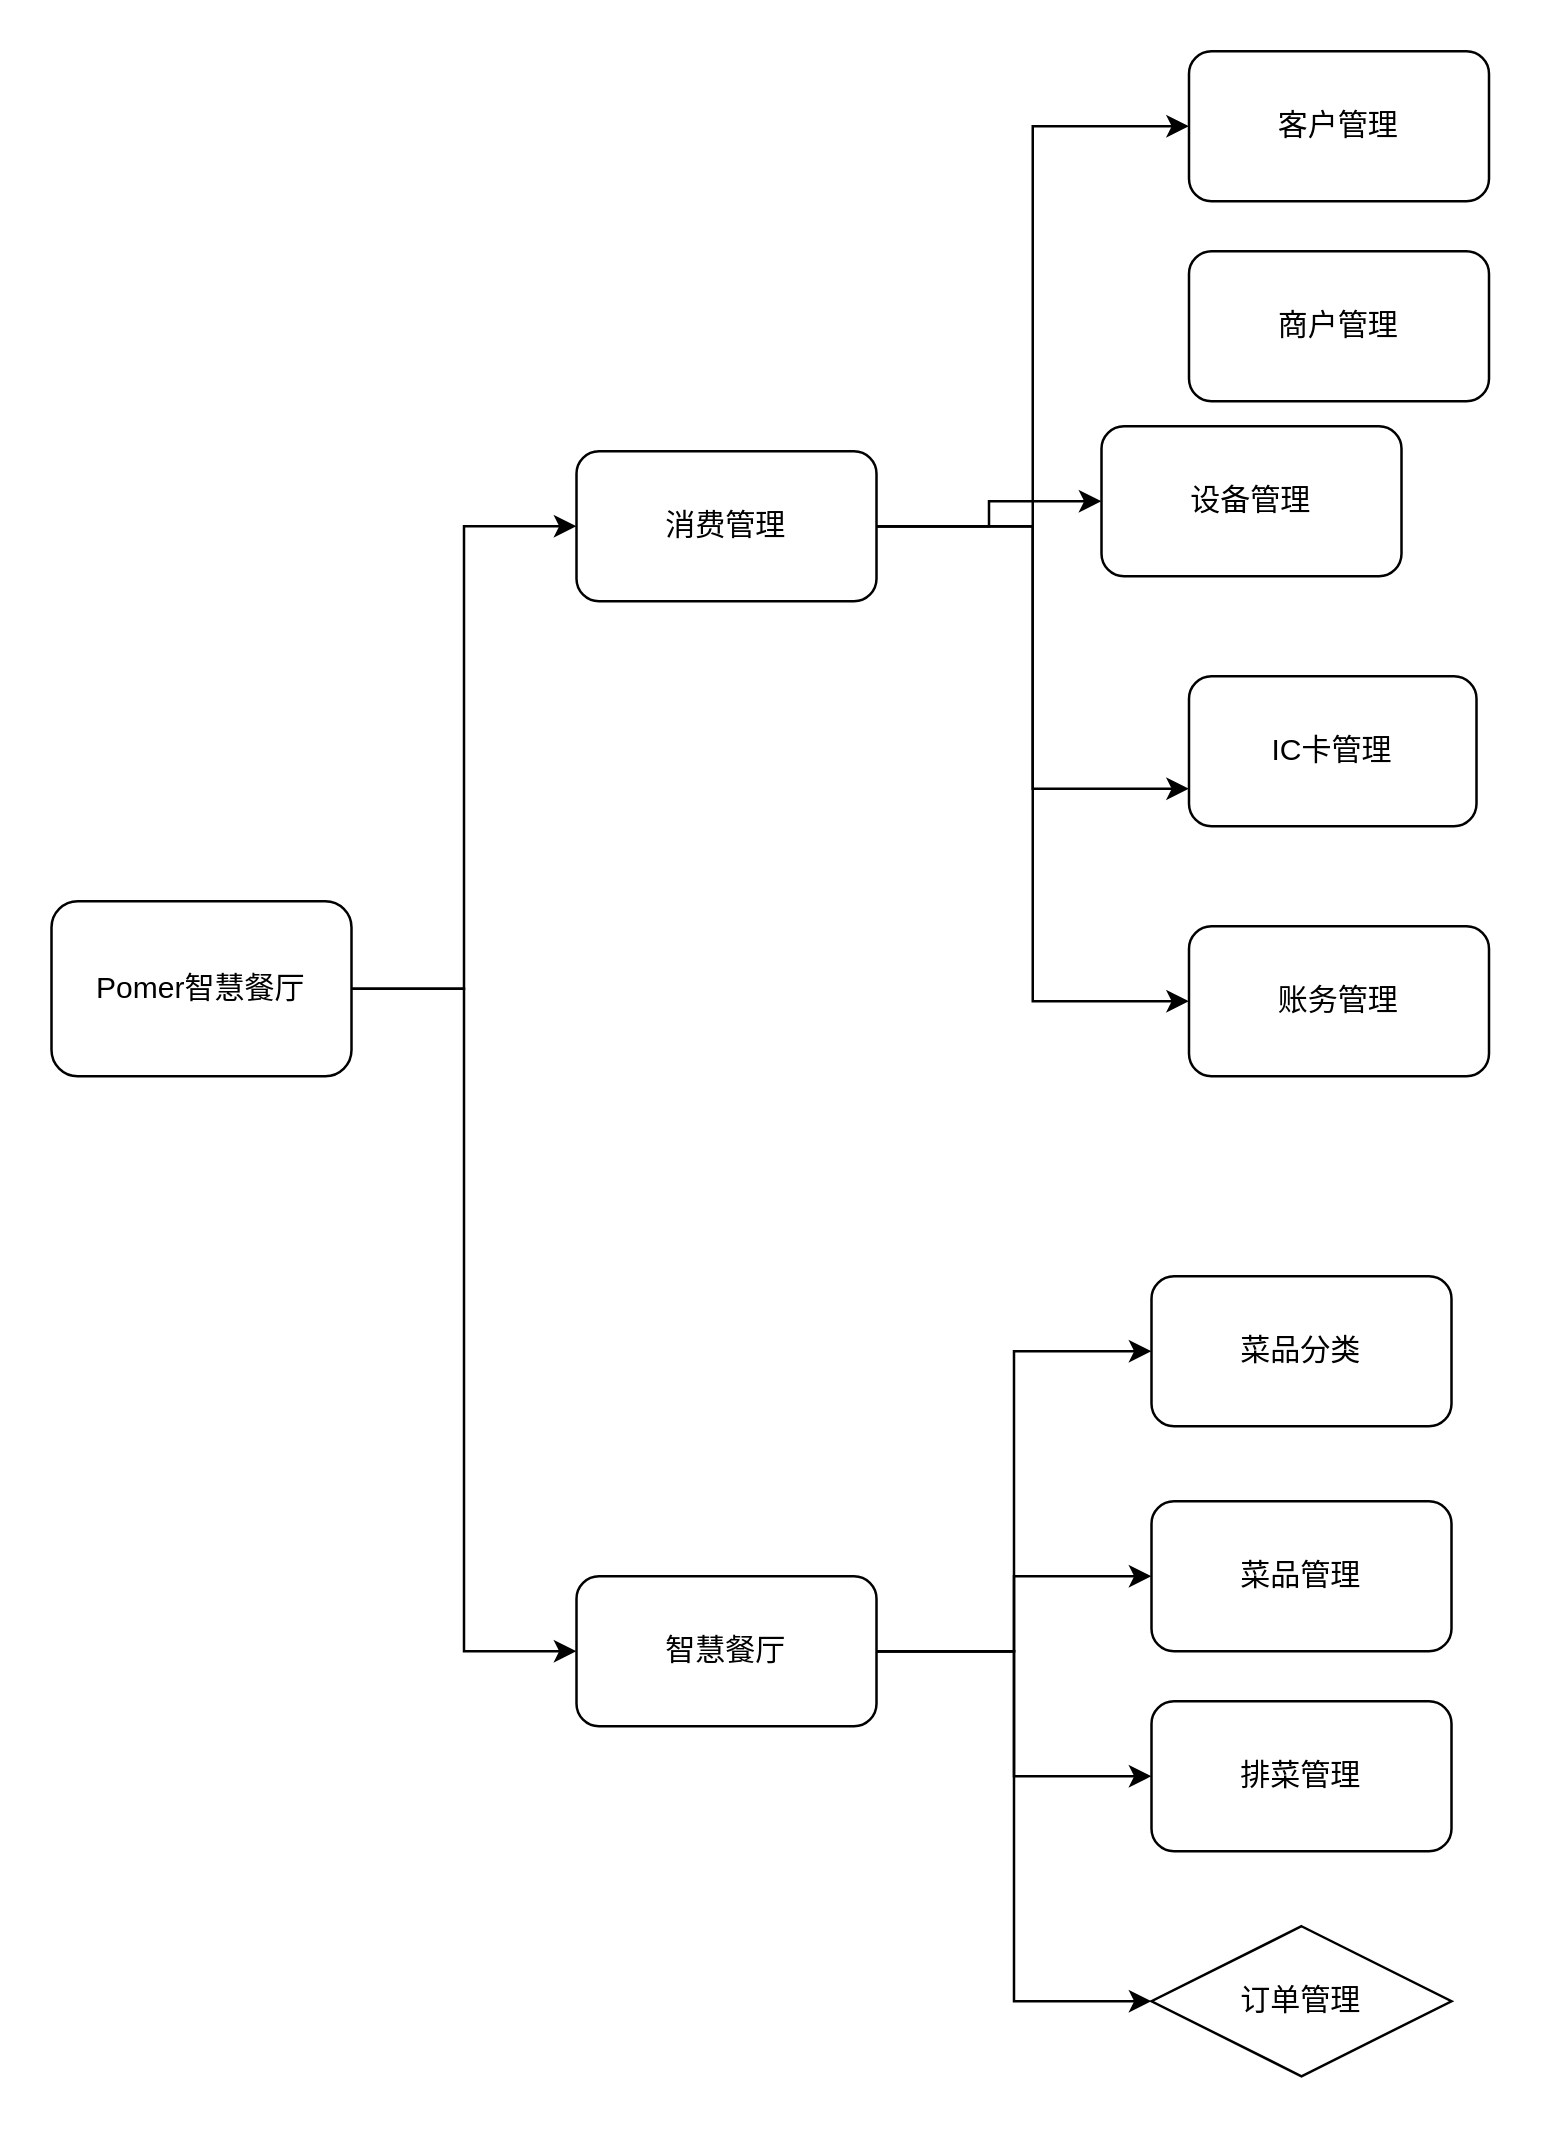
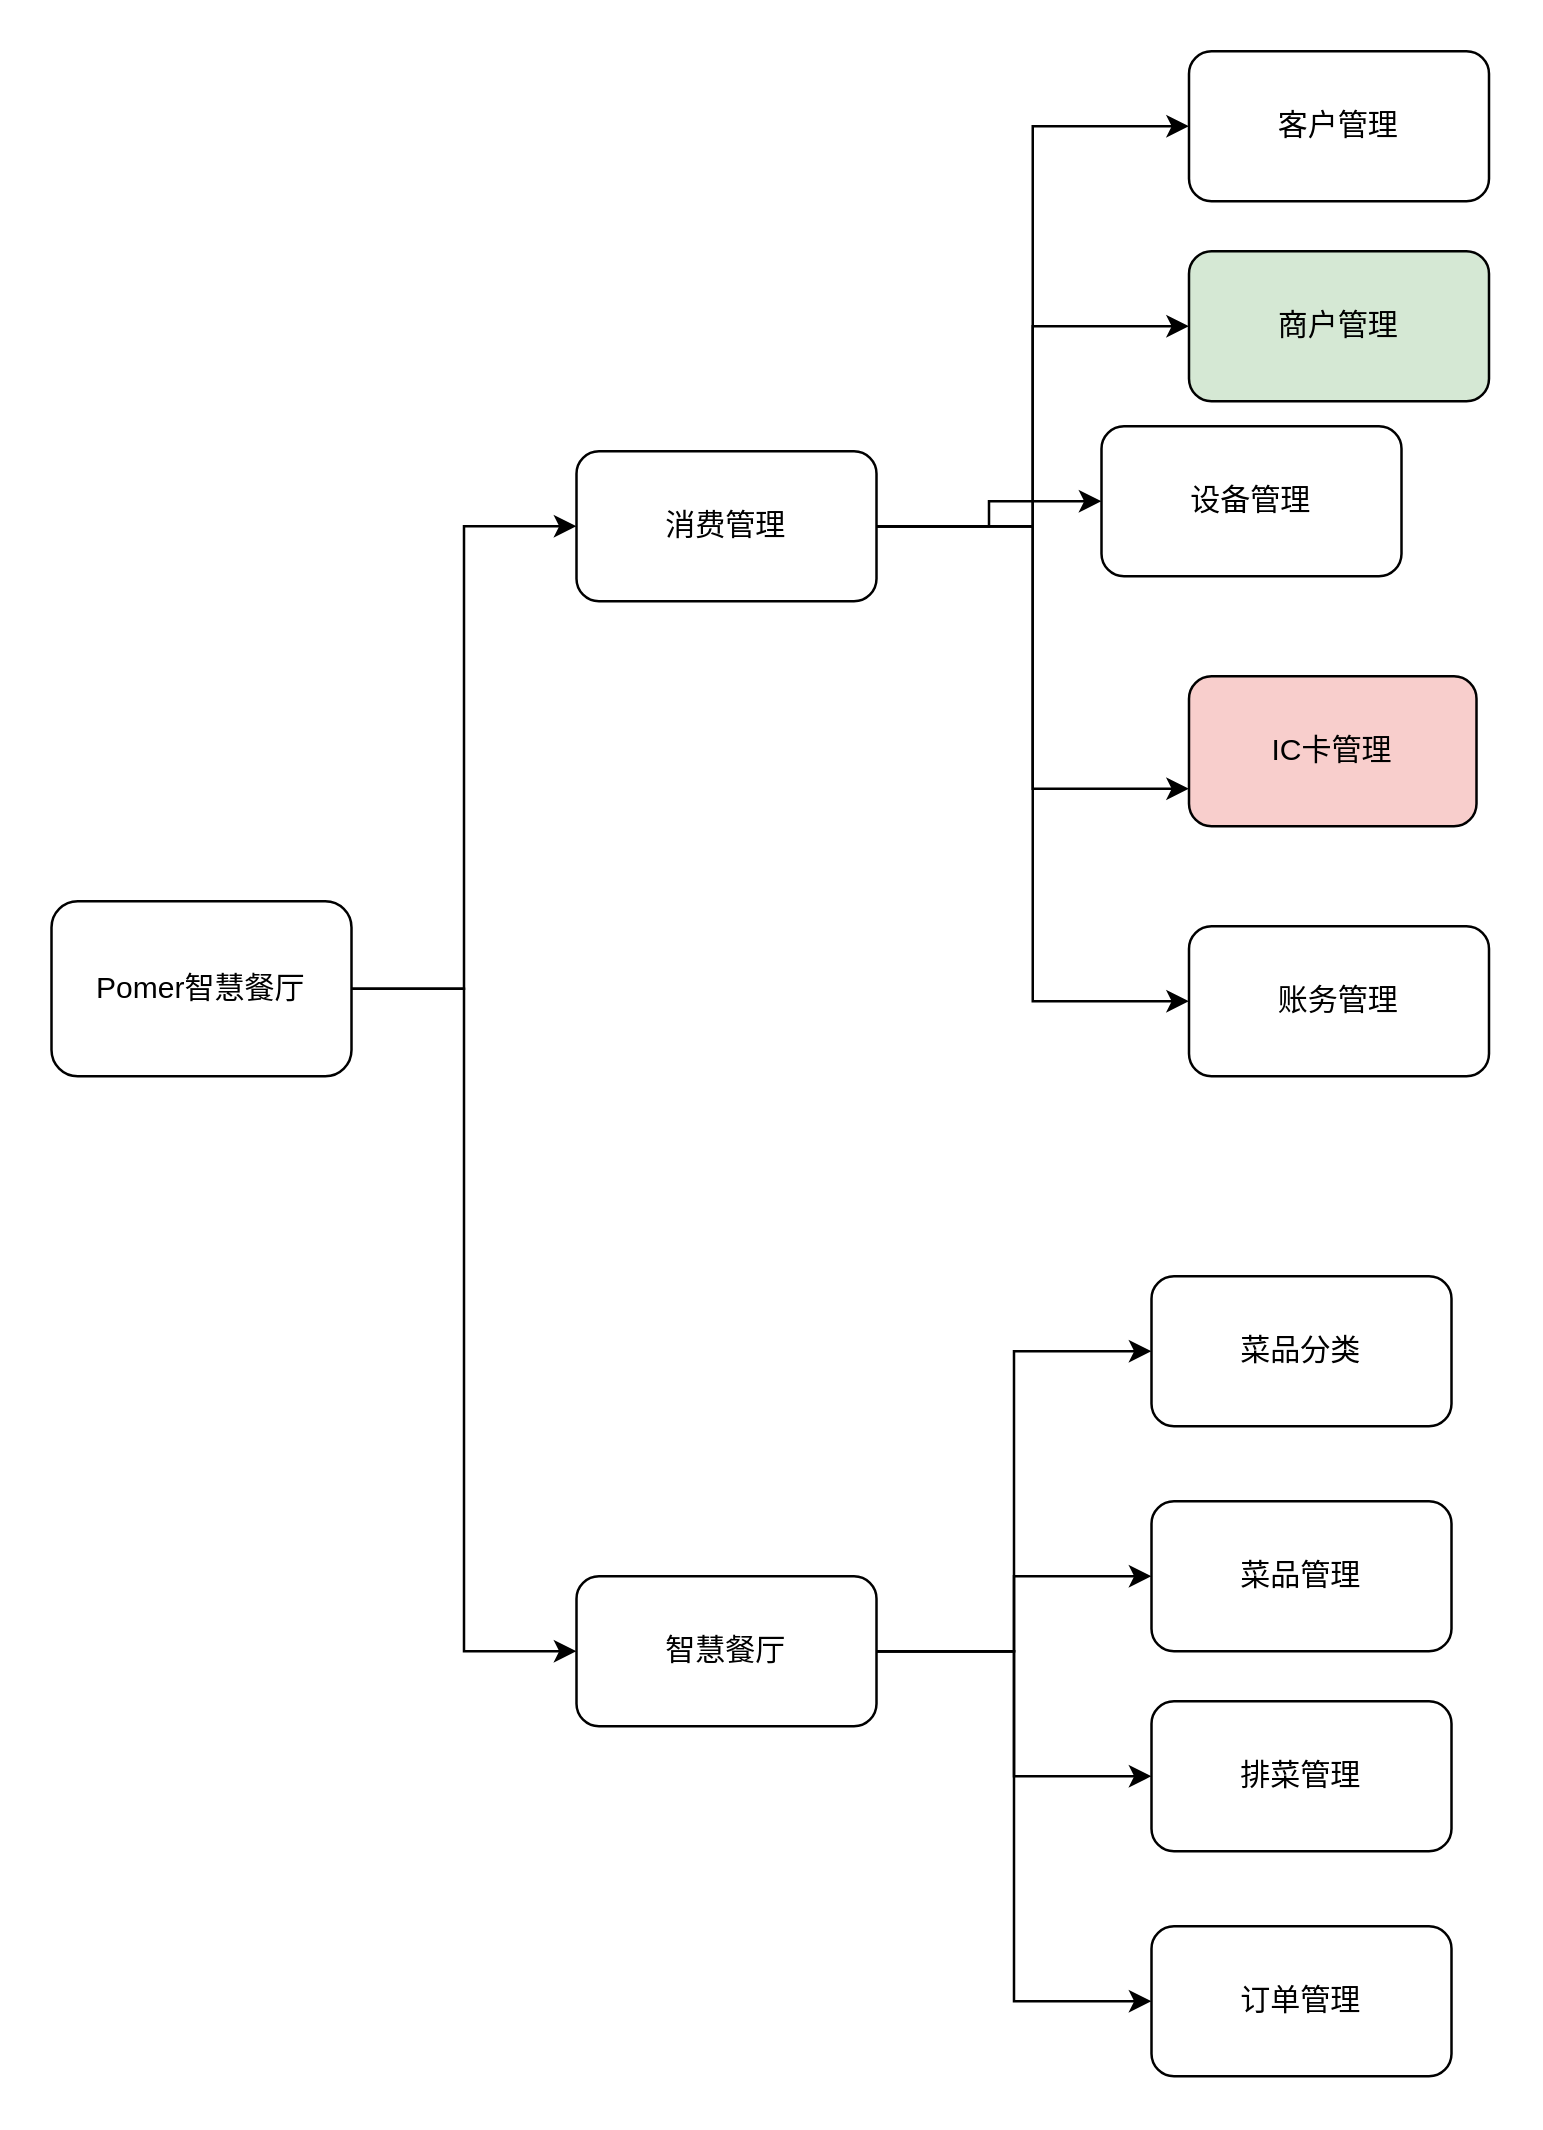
+ <mxCell id="17" style="edgeStyle=orthogonalEdgeStyle;rounded=0;orthogonalLoop=1;jettySize=auto;html=1;entryX=0;entryY=0.5;entryDx=0;entryDy=0;" edge="1" parent="1" source="21" target="8"><mxGeometry relative="1" as="geometry" /></mxCell>
- <mxCell id="8" value="商户管理" style="rounded=1;whiteSpace=wrap;html=1;" vertex="1" parent="1"><mxGeometry x="475" y="100" width="120" height="60" as="geometry" /></mxCell>
+ <mxCell id="8" value="商户管理" style="rounded=1;whiteSpace=wrap;html=1;fillColor=#d5e8d4;" vertex="1" parent="1"><mxGeometry x="475" y="100" width="120" height="60" as="geometry" /></mxCell>
- <mxCell id="14" value="IC卡管理" style="rounded=1;whiteSpace=wrap;html=1;" vertex="1" parent="1"><mxGeometry x="475" y="270" width="115" height="60" as="geometry" /></mxCell>
+ <mxCell id="14" value="IC卡管理" style="rounded=1;whiteSpace=wrap;html=1;fillColor=#f8cecc;" vertex="1" parent="1"><mxGeometry x="475" y="270" width="115" height="60" as="geometry" /></mxCell>
- <mxCell id="13" value="订单管理" style="rhombus;whiteSpace=wrap;html=1;" vertex="1" parent="1"><mxGeometry x="460" y="770" width="120" height="60" as="geometry" /></mxCell>
+ <mxCell id="13" value="订单管理" style="rounded=1;whiteSpace=wrap;html=1;" vertex="1" parent="1"><mxGeometry x="460" y="770" width="120" height="60" as="geometry" /></mxCell>
